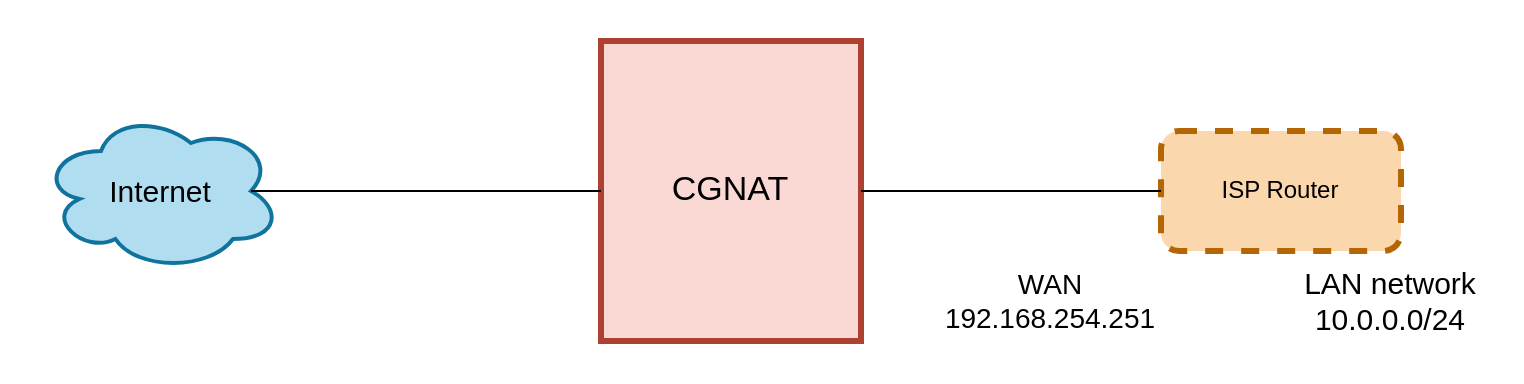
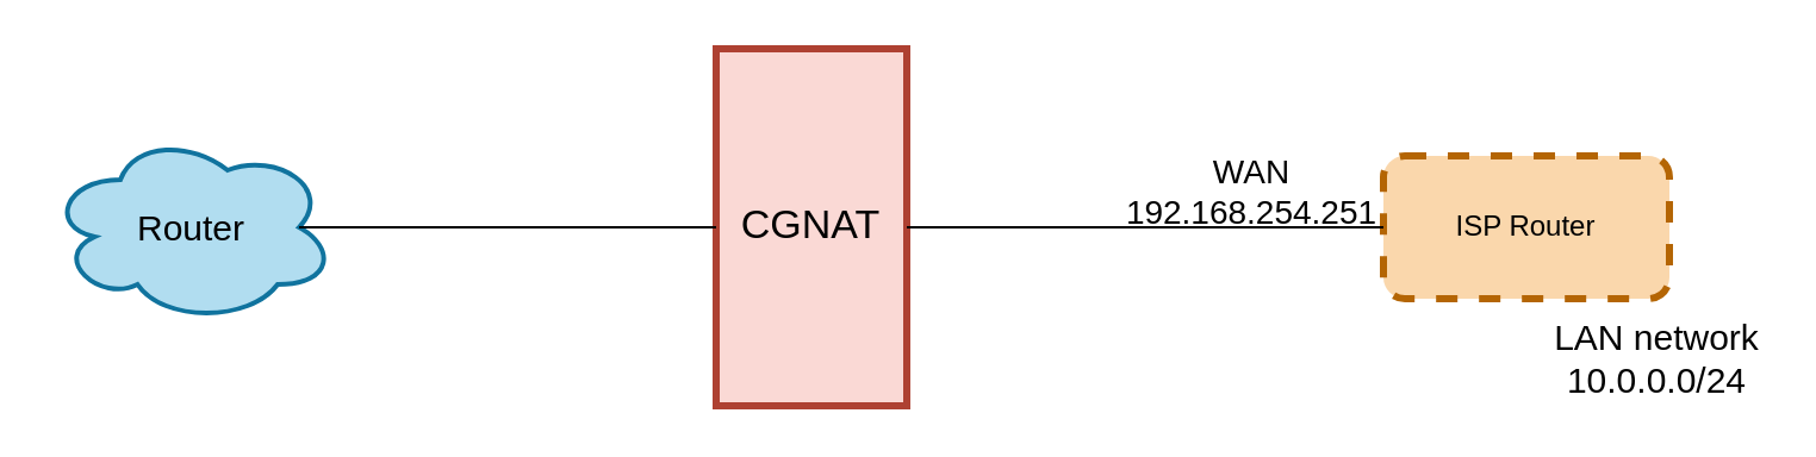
- <mxCell id="2" value="&lt;font style=&quot;font-size: 15px;&quot;&gt;Internet&lt;/font&gt;" style="ellipse;shape=cloud;whiteSpace=wrap;html=1;fillColor=#b1ddf0;strokeColor=#10739e;strokeWidth=2;" vertex="1" parent="1"><mxGeometry x="20" y="55" width="120" height="80" as="geometry" /></mxCell>
+ <mxCell id="2" value="&lt;font style=&quot;font-size: 15px;&quot;&gt;Router&lt;/font&gt;" style="ellipse;shape=cloud;whiteSpace=wrap;html=1;fillColor=#b1ddf0;strokeColor=#10739e;strokeWidth=2;" vertex="1" parent="1"><mxGeometry x="20" y="55" width="120" height="80" as="geometry" /></mxCell>
- <mxCell id="4" value="&lt;font style=&quot;font-size: 17px;&quot;&gt;CGNAT&lt;/font&gt;" style="rounded=0;whiteSpace=wrap;html=1;fillColor=#fad9d5;strokeColor=#ae4132;strokeWidth=3;" vertex="1" parent="1"><mxGeometry x="300" y="20" width="130" height="150" as="geometry" /></mxCell>
+ <mxCell id="4" value="&lt;font style=&quot;font-size: 17px;&quot;&gt;CGNAT&lt;/font&gt;" style="rounded=0;whiteSpace=wrap;html=1;fillColor=#fad9d5;strokeColor=#ae4132;strokeWidth=3;" vertex="1" parent="1"><mxGeometry x="300" y="20" width="80" height="150" as="geometry" /></mxCell>
- <mxCell id="7" value="&lt;div&gt;&lt;font style=&quot;font-size: 14px;&quot;&gt;WAN&lt;/font&gt;&lt;/div&gt;&lt;div&gt;&lt;font style=&quot;font-size: 14px;&quot;&gt;192.168.254.251&lt;/font&gt;&lt;/div&gt;" style="text;html=1;align=center;verticalAlign=middle;whiteSpace=wrap;rounded=0;" vertex="1" parent="1"><mxGeometry x="470" y="135" width="110" height="30" as="geometry" /></mxCell>
+ <mxCell id="7" value="&lt;div&gt;&lt;font style=&quot;font-size: 14px;&quot;&gt;WAN&lt;/font&gt;&lt;/div&gt;&lt;div&gt;&lt;font style=&quot;font-size: 14px;&quot;&gt;192.168.254.251&lt;/font&gt;&lt;/div&gt;" style="text;html=1;align=center;verticalAlign=middle;whiteSpace=wrap;rounded=0;" vertex="1" parent="1"><mxGeometry x="470" y="65" width="110" height="30" as="geometry" /></mxCell>
